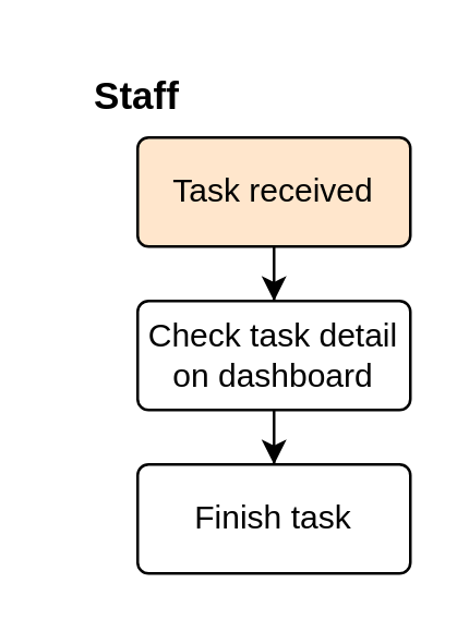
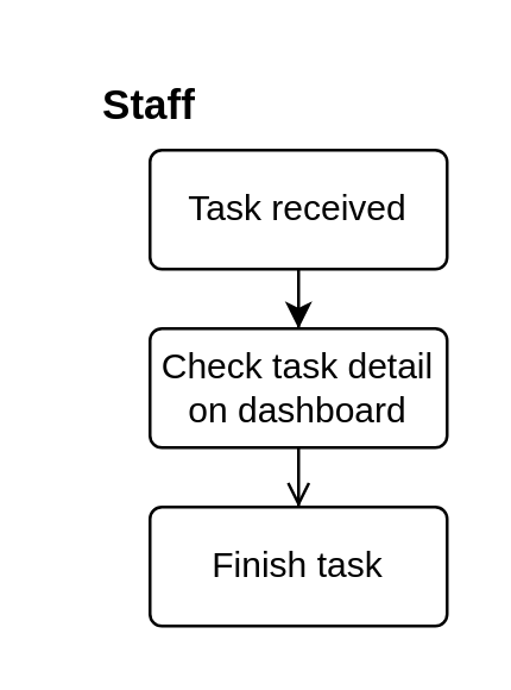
- <mxCell id="3" value="Task received" style="rounded=1;arcSize=10;whiteSpace=wrap;html=1;align=center;fillColor=#ffe6cc;" vertex="1" parent="1"><mxGeometry x="50" y="50" width="100" height="40" as="geometry" /></mxCell>
+ <mxCell id="3" value="Task received" style="rounded=1;arcSize=10;whiteSpace=wrap;html=1;align=center;" vertex="1" parent="1"><mxGeometry x="50" y="50" width="100" height="40" as="geometry" /></mxCell>
- <mxCell id="4" style="edgeStyle=orthogonalEdgeStyle;rounded=0;orthogonalLoop=1;jettySize=auto;html=1;" edge="1" parent="1" source="5" target="6"><mxGeometry relative="1" as="geometry" /></mxCell>
+ <mxCell id="4" style="edgeStyle=orthogonalEdgeStyle;rounded=0;orthogonalLoop=1;jettySize=auto;html=1;endArrow=open;" edge="1" parent="1" source="5" target="6"><mxGeometry relative="1" as="geometry" /></mxCell>
